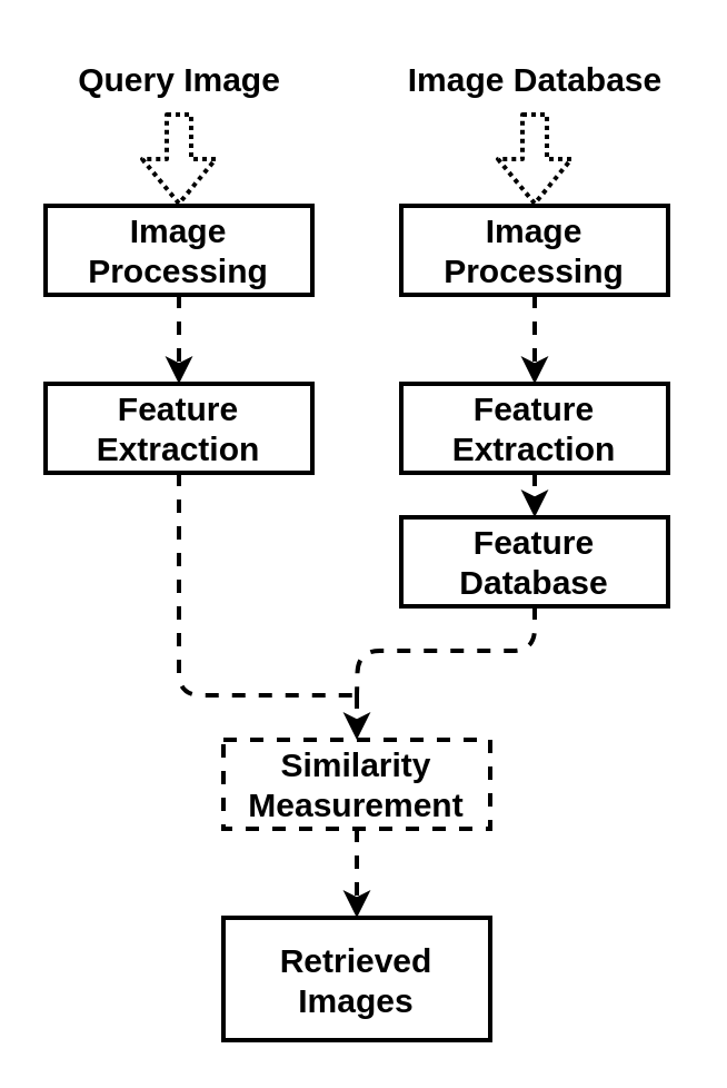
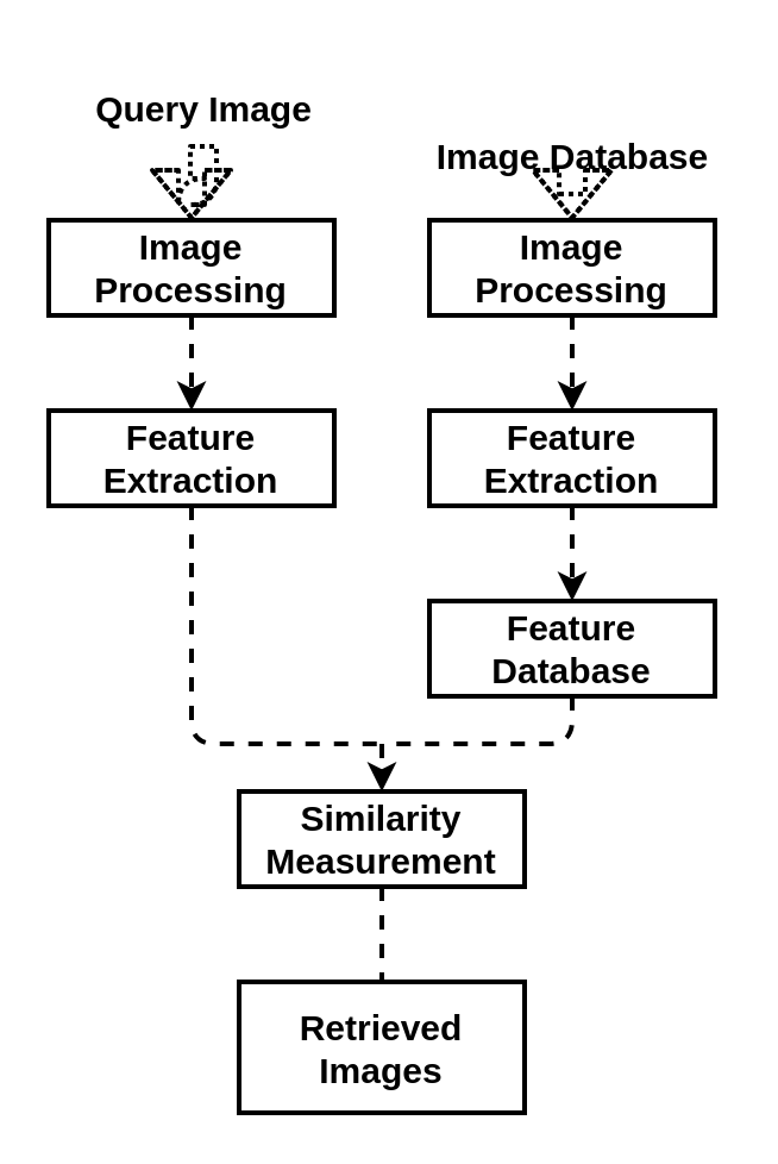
- <mxCell id="3" value="Query Image" style="text;html=1;align=center;verticalAlign=middle;resizable=0;points=[];autosize=1;strokeColor=none;fillColor=none;strokeWidth=2;fontSize=15;fontStyle=1" vertex="1" parent="1"><mxGeometry x="25" y="20" width="110" height="30" as="geometry" /></mxCell>
+ <mxCell id="3" value="Query Image" style="text;html=1;align=center;verticalAlign=middle;resizable=0;points=[];autosize=1;strokeColor=none;fillColor=none;strokeWidth=2;fontSize=15;fontStyle=1" vertex="1" parent="1"><mxGeometry x="30" y="30" width="110" height="30" as="geometry" /></mxCell>
- <mxCell id="5" value="Image Database" style="text;html=1;align=center;verticalAlign=middle;resizable=0;points=[];autosize=1;strokeColor=none;fillColor=none;strokeWidth=2;fontSize=15;fontStyle=1" vertex="1" parent="1"><mxGeometry x="175" y="20" width="130" height="30" as="geometry" /></mxCell>
+ <mxCell id="5" value="Image Database" style="text;html=1;align=center;verticalAlign=middle;resizable=0;points=[];autosize=1;strokeColor=none;fillColor=none;strokeWidth=2;fontSize=15;fontStyle=1" vertex="1" parent="1"><mxGeometry x="175" y="50" width="130" height="30" as="geometry" /></mxCell>
- <mxCell id="15" value="Feature Database" style="rounded=0;whiteSpace=wrap;html=1;strokeWidth=2;fontSize=15;fontStyle=1" vertex="1" parent="1"><mxGeometry x="180" y="232" width="120" height="40" as="geometry" /></mxCell>
+ <mxCell id="15" value="Feature Database" style="rounded=0;whiteSpace=wrap;html=1;strokeWidth=2;fontSize=15;fontStyle=1" vertex="1" parent="1"><mxGeometry x="180" y="252" width="120" height="40" as="geometry" /></mxCell>
- <mxCell id="17" value="Similarity Measurement" style="rounded=0;whiteSpace=wrap;html=1;strokeWidth=2;fontSize=15;fontStyle=1;dashed=1;" vertex="1" parent="1"><mxGeometry x="100" y="332" width="120" height="40" as="geometry" /></mxCell>
+ <mxCell id="17" value="Similarity Measurement" style="rounded=0;whiteSpace=wrap;html=1;strokeWidth=2;fontSize=15;fontStyle=1" vertex="1" parent="1"><mxGeometry x="100" y="332" width="120" height="40" as="geometry" /></mxCell>
- <mxCell id="16" style="edgeStyle=orthogonalEdgeStyle;rounded=1;orthogonalLoop=1;jettySize=auto;html=1;exitX=0.5;exitY=1;exitDx=0;exitDy=0;entryX=0.5;entryY=0;entryDx=0;entryDy=0;strokeWidth=2;fontSize=15;fontStyle=1;dashed=1;curved=0;" edge="1" parent="1" source="17" target="18"><mxGeometry relative="1" as="geometry" /></mxCell>
+ <mxCell id="16" style="edgeStyle=orthogonalEdgeStyle;rounded=1;orthogonalLoop=1;jettySize=auto;html=1;exitX=0.5;exitY=1;exitDx=0;exitDy=0;entryX=0.5;entryY=0;entryDx=0;entryDy=0;strokeWidth=2;fontSize=15;fontStyle=1;dashed=1;curved=0;endArrow=none;" edge="1" parent="1" source="17" target="18"><mxGeometry relative="1" as="geometry" /></mxCell>
